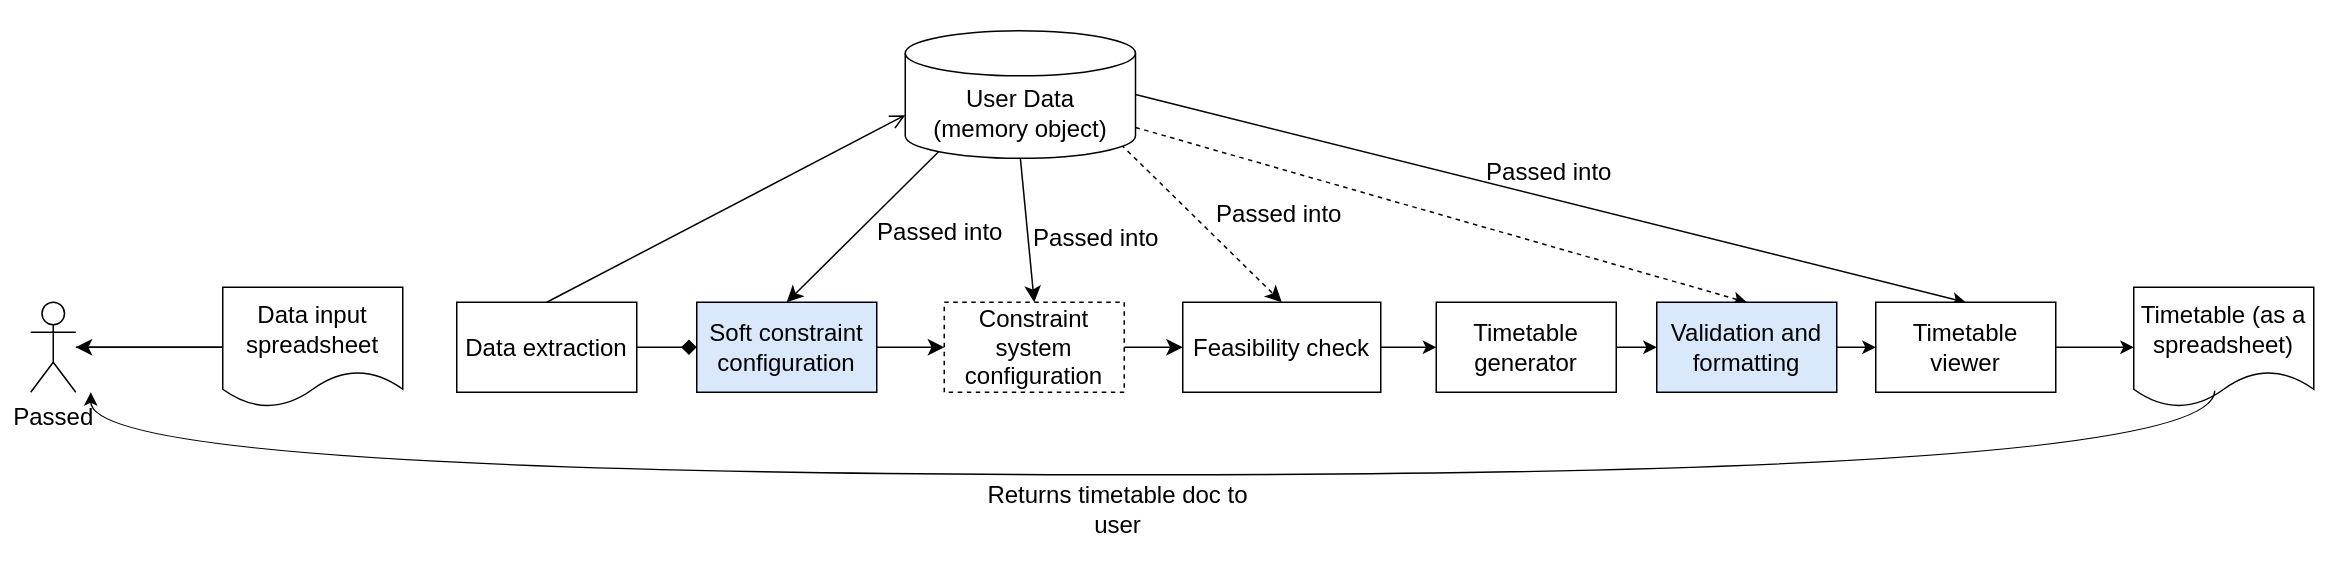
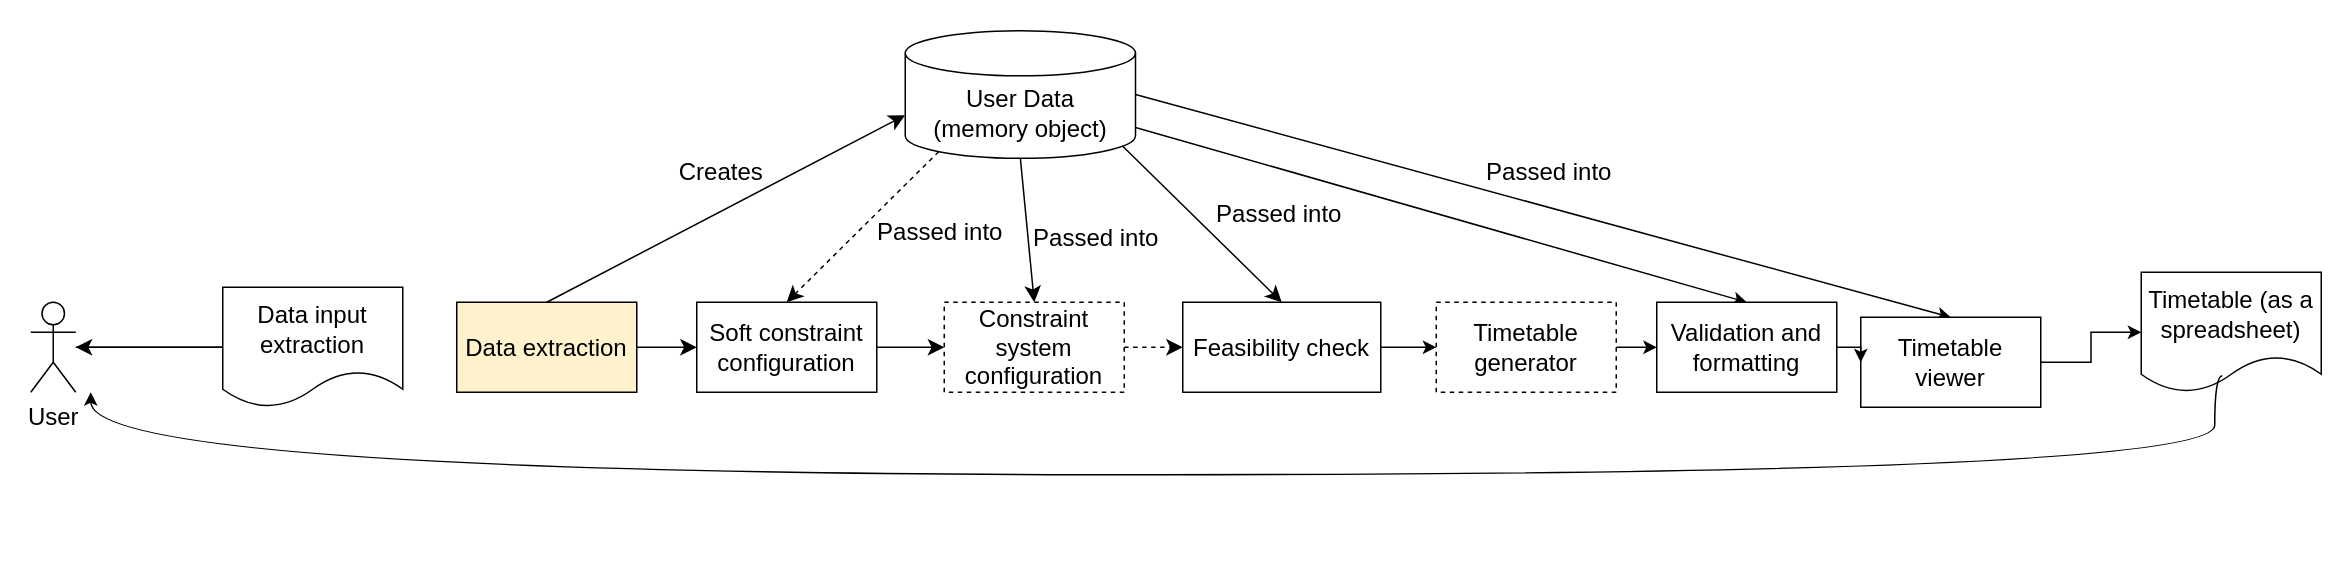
- <mxCell id="16" style="edgeStyle=none;curved=1;rounded=0;orthogonalLoop=1;jettySize=auto;html=1;entryX=0;entryY=0;entryDx=0;entryDy=56.25;entryPerimeter=0;fontSize=12;startSize=8;endSize=8;exitX=0.5;exitY=0;exitDx=0;exitDy=0;endArrow=open;" edge="1" parent="1" source="24" target="15"><mxGeometry relative="1" as="geometry"><mxPoint x="452.03" y="202.98" as="sourcePoint" /></mxGeometry></mxCell>
+ <mxCell id="16" style="edgeStyle=none;curved=1;rounded=0;orthogonalLoop=1;jettySize=auto;html=1;entryX=0;entryY=0;entryDx=0;entryDy=56.25;entryPerimeter=0;fontSize=12;startSize=8;endSize=8;exitX=0.5;exitY=0;exitDx=0;exitDy=0;" edge="1" parent="1" source="24" target="15"><mxGeometry relative="1" as="geometry"><mxPoint x="452.03" y="202.98" as="sourcePoint" /></mxGeometry></mxCell>
+ <mxCell id="17" value="Creates" style="text;html=1;align=center;verticalAlign=middle;resizable=0;points=[];autosize=1;strokeColor=none;fillColor=none;fontSize=16;" vertex="1" parent="1"><mxGeometry x="443" y="98" width="74" height="31" as="geometry" /></mxCell>
- <mxCell id="14" style="rounded=0;orthogonalLoop=1;jettySize=auto;html=1;entryX=0.5;entryY=0;entryDx=0;entryDy=0;dashed=1;" edge="1" parent="1" source="15" target="35"><mxGeometry relative="1" as="geometry" /></mxCell>
+ <mxCell id="14" style="rounded=0;orthogonalLoop=1;jettySize=auto;html=1;entryX=0.5;entryY=0;entryDx=0;entryDy=0;" edge="1" parent="1" source="15" target="35"><mxGeometry relative="1" as="geometry" /></mxCell>
- <mxCell id="12" style="edgeStyle=none;curved=1;rounded=0;orthogonalLoop=1;jettySize=auto;html=1;entryX=0.5;entryY=0;entryDx=0;entryDy=0;fontSize=12;startSize=8;endSize=8;exitX=0.938;exitY=0.894;exitDx=0;exitDy=0;exitPerimeter=0;dashed=1;" edge="1" parent="1" source="15" target="28"><mxGeometry relative="1" as="geometry"><mxPoint x="994" y="204" as="targetPoint" /></mxGeometry></mxCell>
+ <mxCell id="12" style="edgeStyle=none;curved=1;rounded=0;orthogonalLoop=1;jettySize=auto;html=1;entryX=0.5;entryY=0;entryDx=0;entryDy=0;fontSize=12;startSize=8;endSize=8;exitX=0.938;exitY=0.894;exitDx=0;exitDy=0;exitPerimeter=0;" edge="1" parent="1" source="15" target="28"><mxGeometry relative="1" as="geometry"><mxPoint x="994" y="204" as="targetPoint" /></mxGeometry></mxCell>
- <mxCell id="11" style="edgeStyle=none;curved=1;rounded=0;orthogonalLoop=1;jettySize=auto;html=1;entryX=0.5;entryY=0;entryDx=0;entryDy=0;fontSize=12;startSize=8;endSize=8;exitX=0.145;exitY=1;exitDx=0;exitDy=-4.35;exitPerimeter=0;" edge="1" parent="1" source="15" target="25"><mxGeometry relative="1" as="geometry"><mxPoint x="652" y="201" as="targetPoint" /></mxGeometry></mxCell>
+ <mxCell id="11" style="edgeStyle=none;curved=1;rounded=0;orthogonalLoop=1;jettySize=auto;html=1;entryX=0.5;entryY=0;entryDx=0;entryDy=0;fontSize=12;startSize=8;endSize=8;exitX=0.145;exitY=1;exitDx=0;exitDy=-4.35;exitPerimeter=0;dashed=1;" edge="1" parent="1" source="15" target="25"><mxGeometry relative="1" as="geometry"><mxPoint x="652" y="201" as="targetPoint" /></mxGeometry></mxCell>
- <mxCell id="23" value="&lt;font style=&quot;font-size: 16px;&quot;&gt;Data input spreadsheet&lt;/font&gt;" style="shape=document;whiteSpace=wrap;html=1;boundedLbl=1;" vertex="1" parent="1"><mxGeometry x="148" y="191" width="120" height="80" as="geometry" /></mxCell>
+ <mxCell id="23" value="&lt;font style=&quot;font-size: 16px;&quot;&gt;Data input extraction&lt;/font&gt;" style="shape=document;whiteSpace=wrap;html=1;boundedLbl=1;" vertex="1" parent="1"><mxGeometry x="148" y="191" width="120" height="80" as="geometry" /></mxCell>
- <mxCell id="24" value="&lt;font style=&quot;font-size: 16px;&quot;&gt;Data extraction&lt;/font&gt;" style="rounded=0;whiteSpace=wrap;html=1;" vertex="1" parent="1"><mxGeometry x="304" y="201" width="120" height="60" as="geometry" /></mxCell>
+ <mxCell id="24" value="&lt;font style=&quot;font-size: 16px;&quot;&gt;Data extraction&lt;/font&gt;" style="rounded=0;whiteSpace=wrap;html=1;fillColor=#fff2cc;" vertex="1" parent="1"><mxGeometry x="304" y="201" width="120" height="60" as="geometry" /></mxCell>
- <mxCell id="8" style="edgeStyle=none;curved=1;rounded=0;orthogonalLoop=1;jettySize=auto;html=1;fontSize=12;startSize=8;endSize=8;exitX=1;exitY=0.5;exitDx=0;exitDy=0;entryX=0;entryY=0.5;entryDx=0;entryDy=0;endArrow=diamond;" edge="1" parent="1" source="24" target="25"><mxGeometry relative="1" as="geometry"><mxPoint x="499" y="231" as="sourcePoint" /><mxPoint x="592" y="231" as="targetPoint" /></mxGeometry></mxCell>
+ <mxCell id="8" style="edgeStyle=none;curved=1;rounded=0;orthogonalLoop=1;jettySize=auto;html=1;fontSize=12;startSize=8;endSize=8;exitX=1;exitY=0.5;exitDx=0;exitDy=0;entryX=0;entryY=0.5;entryDx=0;entryDy=0;" edge="1" parent="1" source="24" target="25"><mxGeometry relative="1" as="geometry"><mxPoint x="499" y="231" as="sourcePoint" /><mxPoint x="592" y="231" as="targetPoint" /></mxGeometry></mxCell>
- <mxCell id="25" value="&lt;font style=&quot;font-size: 16px;&quot;&gt;Soft constraint configuration&lt;/font&gt;" style="rounded=0;whiteSpace=wrap;html=1;fillColor=#dae8fc;" vertex="1" parent="1"><mxGeometry x="464" y="201" width="120" height="60" as="geometry" /></mxCell>
+ <mxCell id="25" value="&lt;font style=&quot;font-size: 16px;&quot;&gt;Soft constraint configuration&lt;/font&gt;" style="rounded=0;whiteSpace=wrap;html=1;" vertex="1" parent="1"><mxGeometry x="464" y="201" width="120" height="60" as="geometry" /></mxCell>
- <mxCell id="19" style="edgeStyle=none;curved=1;rounded=0;orthogonalLoop=1;jettySize=auto;html=1;entryX=0;entryY=0.5;entryDx=0;entryDy=0;fontSize=12;startSize=8;endSize=8;exitX=1;exitY=0.5;exitDx=0;exitDy=0;" edge="1" parent="1" source="26" target="28"><mxGeometry relative="1" as="geometry"><mxPoint x="890" y="234" as="sourcePoint" /><mxPoint x="934" y="234" as="targetPoint" /></mxGeometry></mxCell>
+ <mxCell id="19" style="edgeStyle=none;curved=1;rounded=0;orthogonalLoop=1;jettySize=auto;html=1;entryX=0;entryY=0.5;entryDx=0;entryDy=0;fontSize=12;startSize=8;endSize=8;exitX=1;exitY=0.5;exitDx=0;exitDy=0;dashed=1;" edge="1" parent="1" source="26" target="28"><mxGeometry relative="1" as="geometry"><mxPoint x="890" y="234" as="sourcePoint" /><mxPoint x="934" y="234" as="targetPoint" /></mxGeometry></mxCell>
- <mxCell id="30" value="&lt;font style=&quot;font-size: 16px;&quot;&gt;Timetable generator&lt;/font&gt;" style="rounded=0;whiteSpace=wrap;html=1;" vertex="1" parent="1"><mxGeometry x="957" y="201" width="120" height="60" as="geometry" /></mxCell>
+ <mxCell id="30" value="&lt;font style=&quot;font-size: 16px;&quot;&gt;Timetable generator&lt;/font&gt;" style="rounded=0;whiteSpace=wrap;html=1;dashed=1;" vertex="1" parent="1"><mxGeometry x="957" y="201" width="120" height="60" as="geometry" /></mxCell>
- <mxCell id="35" value="&lt;span style=&quot;font-size: 16px;&quot;&gt;Validation and formatting&lt;/span&gt;" style="rounded=0;whiteSpace=wrap;html=1;fillColor=#dae8fc;" vertex="1" parent="1"><mxGeometry x="1104" y="201" width="120" height="60" as="geometry" /></mxCell>
+ <mxCell id="35" value="&lt;span style=&quot;font-size: 16px;&quot;&gt;Validation and formatting&lt;/span&gt;" style="rounded=0;whiteSpace=wrap;html=1;" vertex="1" parent="1"><mxGeometry x="1104" y="201" width="120" height="60" as="geometry" /></mxCell>
- <mxCell id="32" value="&lt;font style=&quot;font-size: 16px;&quot;&gt;Timetable viewer&lt;/font&gt;" style="rounded=0;whiteSpace=wrap;html=1;" vertex="1" parent="1"><mxGeometry x="1250" y="201" width="120" height="60" as="geometry" /></mxCell>
+ <mxCell id="32" value="&lt;font style=&quot;font-size: 16px;&quot;&gt;Timetable viewer&lt;/font&gt;" style="rounded=0;whiteSpace=wrap;html=1;" vertex="1" parent="1"><mxGeometry x="1240" y="211" width="120" height="60" as="geometry" /></mxCell>
- <mxCell id="5" value="&lt;font style=&quot;font-size: 16px;&quot;&gt;Timetable (as a spreadsheet)&lt;/font&gt;" style="shape=document;whiteSpace=wrap;html=1;boundedLbl=1;" vertex="1" parent="1"><mxGeometry x="1422" y="191" width="120" height="80" as="geometry" /></mxCell>
+ <mxCell id="5" value="&lt;font style=&quot;font-size: 16px;&quot;&gt;Timetable (as a spreadsheet)&lt;/font&gt;" style="shape=document;whiteSpace=wrap;html=1;boundedLbl=1;" vertex="1" parent="1"><mxGeometry x="1427" y="181" width="120" height="80" as="geometry" /></mxCell>
- <mxCell id="3" value="&lt;font style=&quot;font-size: 16px;&quot;&gt;Passed&lt;/font&gt;" style="shape=umlActor;verticalLabelPosition=bottom;verticalAlign=top;html=1;outlineConnect=0;" vertex="1" parent="1"><mxGeometry x="20" y="201" width="30" height="60" as="geometry" /></mxCell>
+ <mxCell id="3" value="&lt;font style=&quot;font-size: 16px;&quot;&gt;User&lt;/font&gt;" style="shape=umlActor;verticalLabelPosition=bottom;verticalAlign=top;html=1;outlineConnect=0;" vertex="1" parent="1"><mxGeometry x="20" y="201" width="30" height="60" as="geometry" /></mxCell>
- <mxCell id="7" value="&lt;font style=&quot;font-size: 16px;&quot;&gt;Returns timetable doc to user&lt;/font&gt;" style="text;html=1;strokeColor=none;fillColor=none;align=center;verticalAlign=middle;whiteSpace=wrap;rounded=0;" vertex="1" parent="1"><mxGeometry x="657" y="324" width="176" height="30" as="geometry" /></mxCell>
